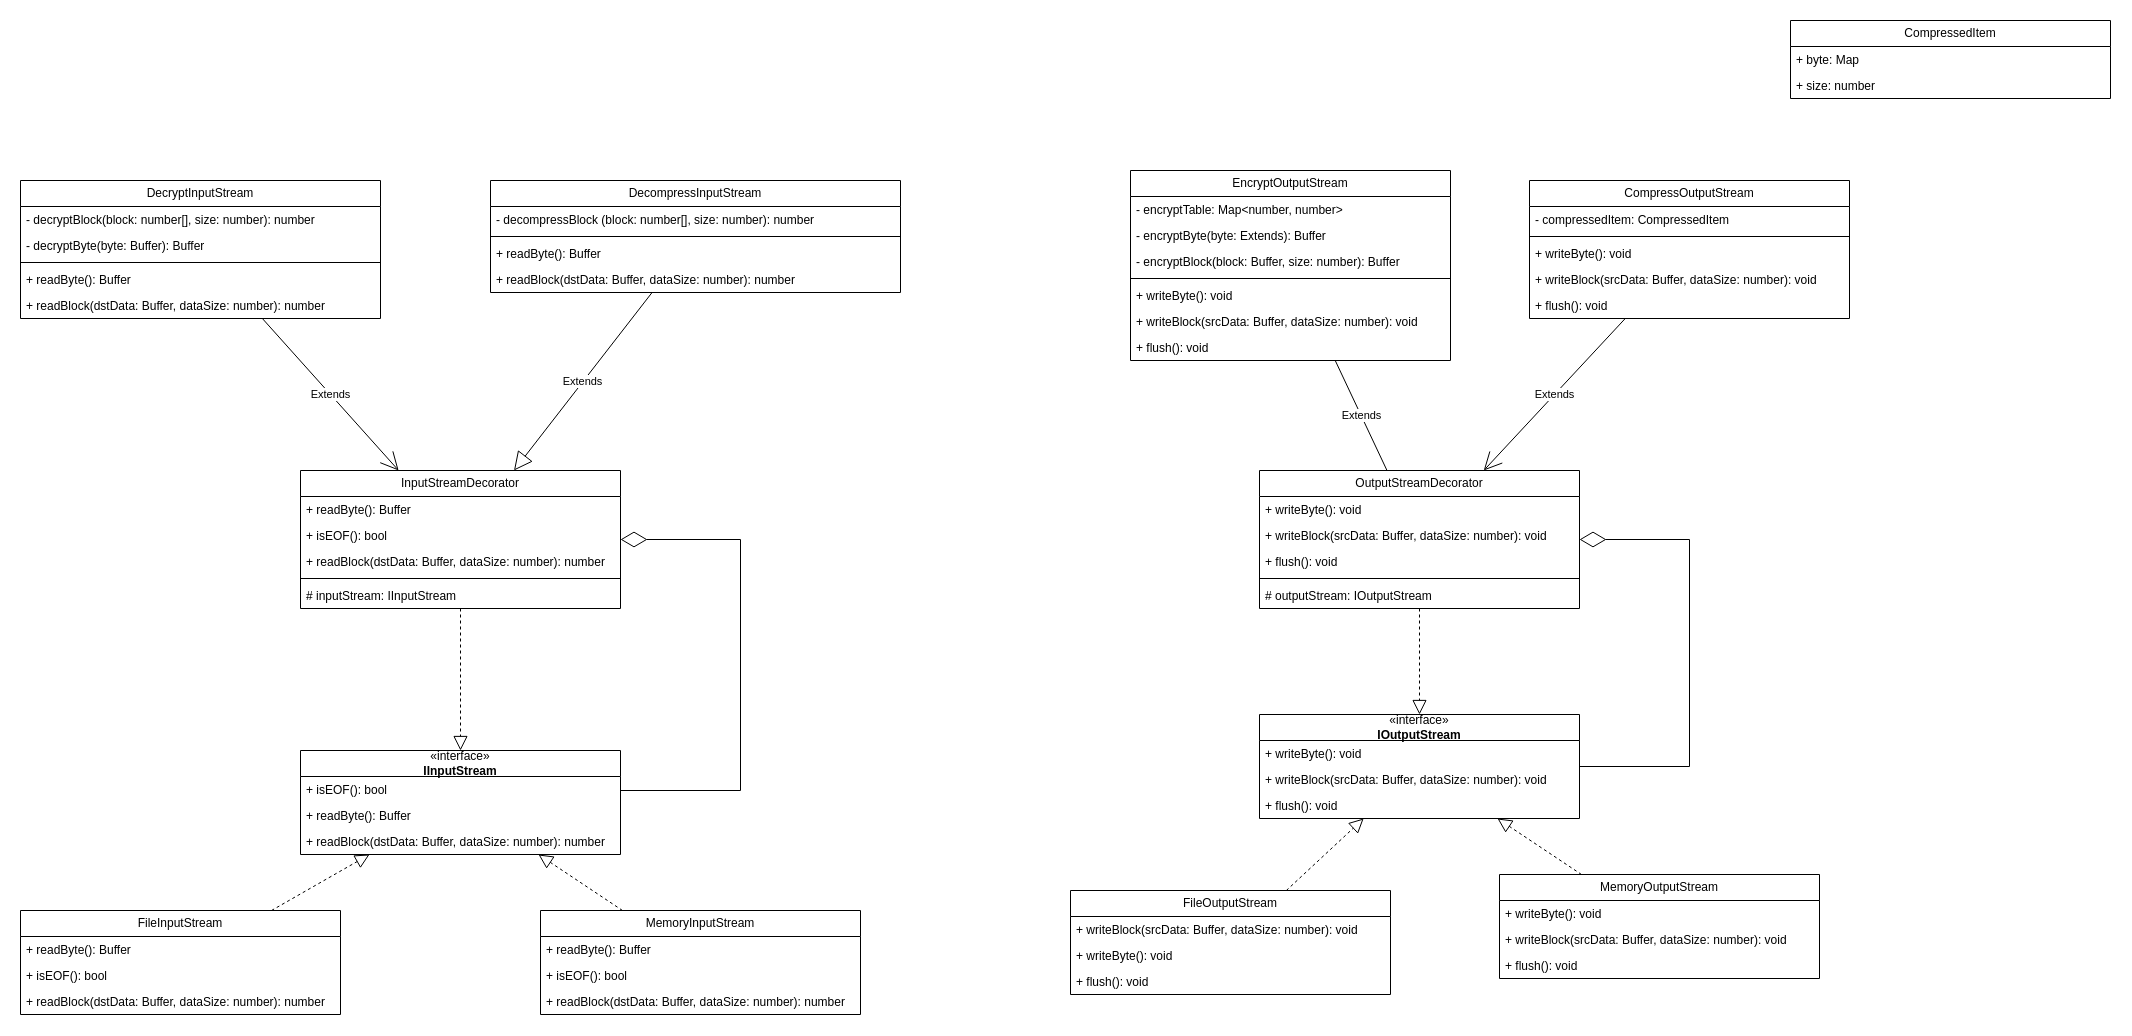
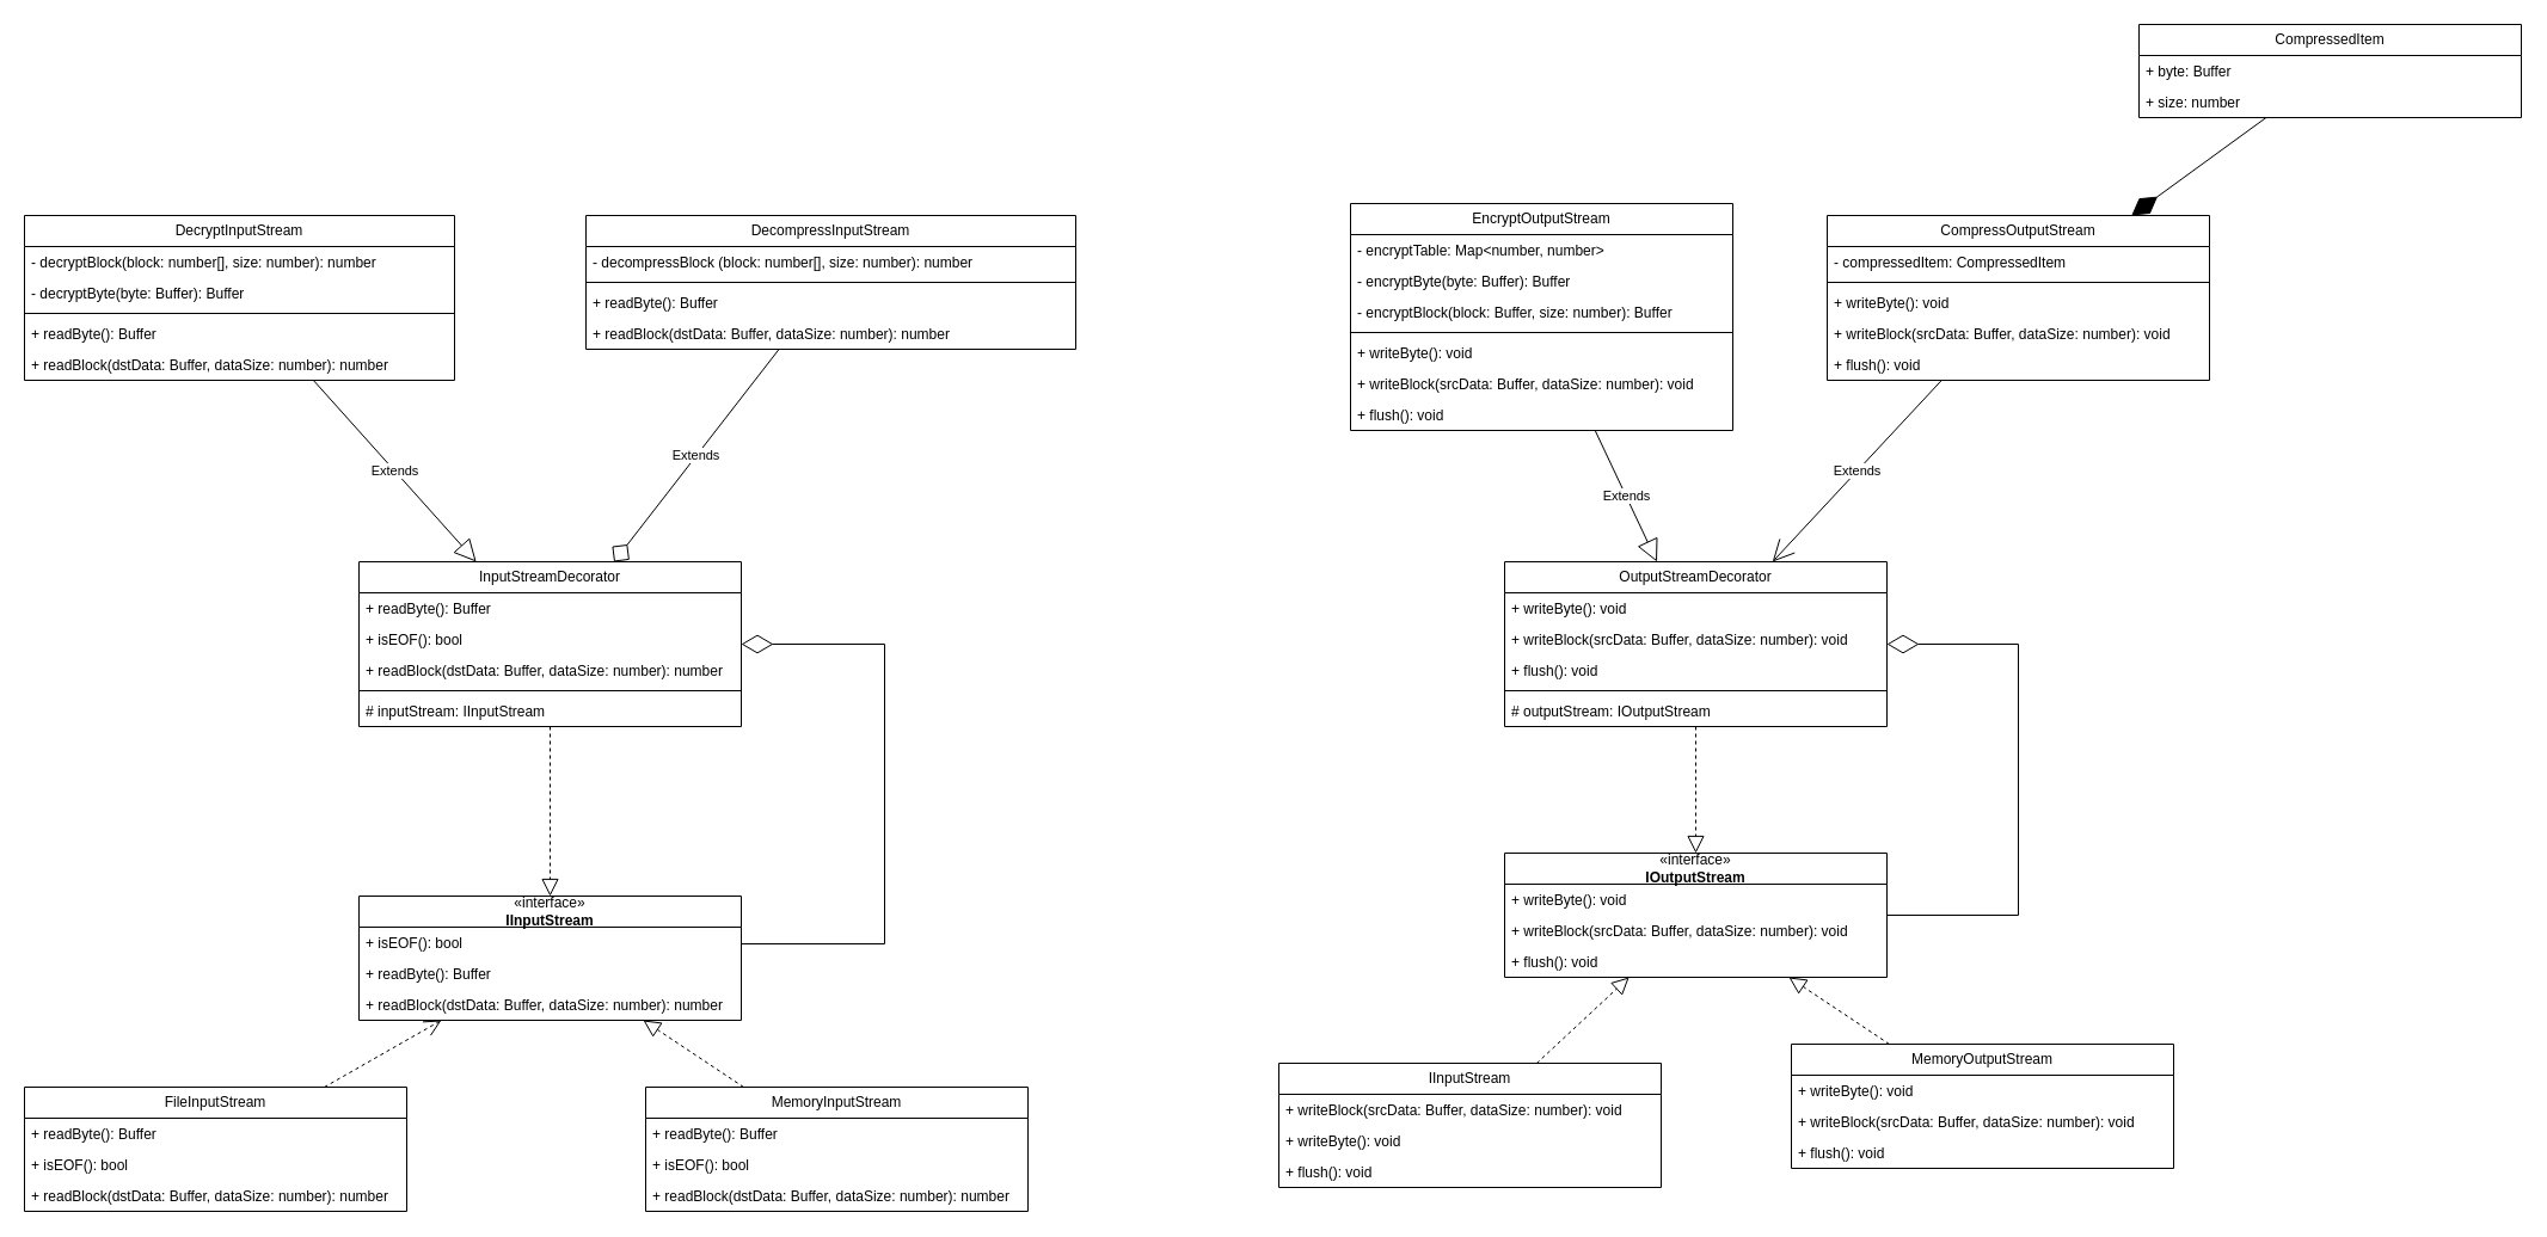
- <mxCell id="76" value="+ byte: Map" style="text;strokeColor=none;fillColor=none;align=left;verticalAlign=top;spacingLeft=4;spacingRight=4;overflow=hidden;rotatable=0;points=[[0,0.5],[1,0.5]];portConstraint=eastwest;whiteSpace=wrap;html=1;" parent="75" vertex="1"><mxGeometry y="26" width="320" height="26" as="geometry" /></mxCell>
+ <mxCell id="76" value="+ byte: Buffer" style="text;strokeColor=none;fillColor=none;align=left;verticalAlign=top;spacingLeft=4;spacingRight=4;overflow=hidden;rotatable=0;points=[[0,0.5],[1,0.5]];portConstraint=eastwest;whiteSpace=wrap;html=1;" parent="75" vertex="1"><mxGeometry y="26" width="320" height="26" as="geometry" /></mxCell>
+ <mxCell id="78" value="" style="endArrow=diamondThin;endFill=1;endSize=24;html=1;rounded=0;" parent="1" source="75" target="67" edge="1"><mxGeometry width="160" relative="1" as="geometry"><mxPoint x="1820" y="70" as="sourcePoint" /><mxPoint x="1980" y="70" as="targetPoint" /></mxGeometry></mxCell>
- <mxCell id="61" value="- encryptByte(byte: Extends): Buffer" style="text;strokeColor=none;fillColor=none;align=left;verticalAlign=top;spacingLeft=4;spacingRight=4;overflow=hidden;rotatable=0;points=[[0,0.5],[1,0.5]];portConstraint=eastwest;whiteSpace=wrap;html=1;" parent="59" vertex="1"><mxGeometry y="52" width="320" height="26" as="geometry" /></mxCell>
+ <mxCell id="61" value="- encryptByte(byte: Buffer): Buffer" style="text;strokeColor=none;fillColor=none;align=left;verticalAlign=top;spacingLeft=4;spacingRight=4;overflow=hidden;rotatable=0;points=[[0,0.5],[1,0.5]];portConstraint=eastwest;whiteSpace=wrap;html=1;" parent="59" vertex="1"><mxGeometry y="52" width="320" height="26" as="geometry" /></mxCell>
- <mxCell id="49" value="Extends" style="endArrow=block;endSize=16;endFill=0;html=1;rounded=0;" parent="1" source="44" target="30" edge="1"><mxGeometry width="160" relative="1" as="geometry"><mxPoint x="361" y="398" as="sourcePoint" /><mxPoint x="429" y="490" as="targetPoint" /></mxGeometry></mxCell>
+ <mxCell id="49" value="Extends" style="endArrow=diamond;endSize=16;endFill=0;html=1;rounded=0;" parent="1" source="44" target="30" edge="1"><mxGeometry width="160" relative="1" as="geometry"><mxPoint x="361" y="398" as="sourcePoint" /><mxPoint x="429" y="490" as="targetPoint" /></mxGeometry></mxCell>
- <mxCell id="73" value="Extends" style="endArrow=none;endSize=16;endFill=0;html=1;rounded=0;" parent="1" source="59" target="51" edge="1"><mxGeometry width="160" relative="1" as="geometry"><mxPoint x="1140" y="140" as="sourcePoint" /><mxPoint x="1359" y="504" as="targetPoint" /></mxGeometry></mxCell>
+ <mxCell id="73" value="Extends" style="endArrow=block;endSize=16;endFill=0;html=1;rounded=0;" parent="1" source="59" target="51" edge="1"><mxGeometry width="160" relative="1" as="geometry"><mxPoint x="1140" y="140" as="sourcePoint" /><mxPoint x="1359" y="504" as="targetPoint" /></mxGeometry></mxCell>
- <mxCell id="43" value="Extends" style="endArrow=open;endSize=16;endFill=0;html=1;rounded=0;" parent="1" source="37" target="30" edge="1"><mxGeometry width="160" relative="1" as="geometry"><mxPoint x="840" y="690" as="sourcePoint" /><mxPoint x="1000" y="690" as="targetPoint" /></mxGeometry></mxCell>
+ <mxCell id="43" value="Extends" style="endArrow=block;endSize=16;endFill=0;html=1;rounded=0;" parent="1" source="37" target="30" edge="1"><mxGeometry width="160" relative="1" as="geometry"><mxPoint x="840" y="690" as="sourcePoint" /><mxPoint x="1000" y="690" as="targetPoint" /></mxGeometry></mxCell>
- <mxCell id="14" value="" style="endArrow=block;dashed=1;endFill=0;endSize=12;html=1;rounded=0;" parent="1" source="6" target="2" edge="1"><mxGeometry width="160" relative="1" as="geometry"><mxPoint x="120" y="1040" as="sourcePoint" /><mxPoint x="280" y="1040" as="targetPoint" /></mxGeometry></mxCell>
+ <mxCell id="14" value="" style="endArrow=open;dashed=1;endFill=0;endSize=12;html=1;rounded=0;" parent="1" source="6" target="2" edge="1"><mxGeometry width="160" relative="1" as="geometry"><mxPoint x="120" y="1040" as="sourcePoint" /><mxPoint x="280" y="1040" as="targetPoint" /></mxGeometry></mxCell>
- <mxCell id="20" value="FileOutputStream" style="swimlane;fontStyle=0;childLayout=stackLayout;horizontal=1;startSize=26;fillColor=none;horizontalStack=0;resizeParent=1;resizeParentMax=0;resizeLast=0;collapsible=1;marginBottom=0;whiteSpace=wrap;html=1;" parent="1" vertex="1"><mxGeometry x="1070" y="890" width="320" height="104" as="geometry" /></mxCell>
+ <mxCell id="20" value="IInputStream" style="swimlane;fontStyle=0;childLayout=stackLayout;horizontal=1;startSize=26;fillColor=none;horizontalStack=0;resizeParent=1;resizeParentMax=0;resizeLast=0;collapsible=1;marginBottom=0;whiteSpace=wrap;html=1;" parent="1" vertex="1"><mxGeometry x="1070" y="890" width="320" height="104" as="geometry" /></mxCell>
